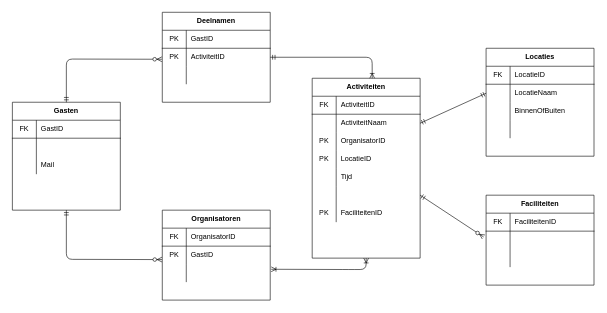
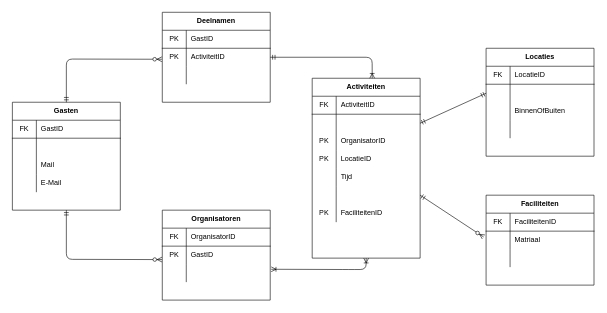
- <mxCell id="77" value="LocatieNaam" style="shape=partialRectangle;html=1;whiteSpace=wrap;connectable=0;fillColor=none;top=0;left=0;bottom=0;right=0;align=left;spacingLeft=6;overflow=hidden;" vertex="1" parent="75"><mxGeometry x="40" width="140" height="30" as="geometry" /></mxCell>
- <mxCell id="8" value="ActiviteitNaam" style="shape=partialRectangle;html=1;whiteSpace=wrap;connectable=0;fillColor=none;top=0;left=0;bottom=0;right=0;align=left;spacingLeft=6;overflow=hidden;" vertex="1" parent="6"><mxGeometry x="40" width="140" height="30" as="geometry" /></mxCell>
+ <mxCell id="36" value="E-Mail" style="shape=partialRectangle;html=1;whiteSpace=wrap;connectable=0;fillColor=none;top=0;left=0;bottom=0;right=0;align=left;spacingLeft=6;overflow=hidden;" vertex="1" parent="34"><mxGeometry x="40" width="140" height="30" as="geometry" /></mxCell>
+ <mxCell id="43" value="Matriaal" style="shape=partialRectangle;html=1;whiteSpace=wrap;connectable=0;fillColor=none;top=0;left=0;bottom=0;right=0;align=left;spacingLeft=6;overflow=hidden;" vertex="1" parent="41"><mxGeometry x="40" width="140" height="30" as="geometry" /></mxCell>
